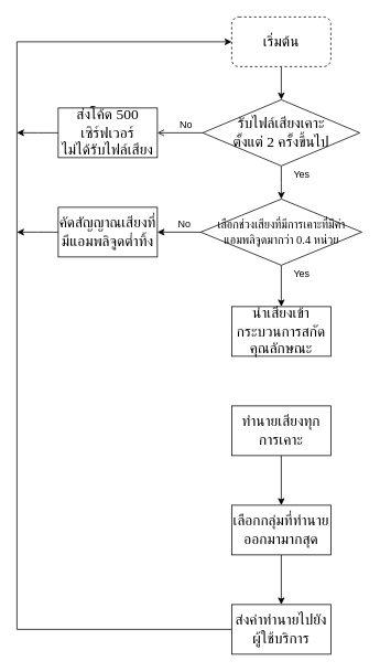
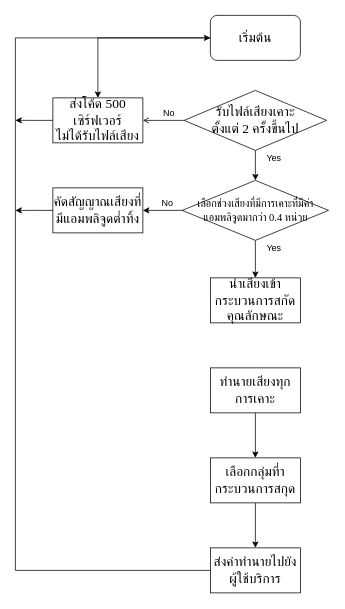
- <mxCell id="3" value="&lt;font face=&quot;TH Sarabun New&quot; style=&quot;font-size: 18px&quot;&gt;เริ่มต้น&lt;/font&gt;" style="rounded=1;whiteSpace=wrap;html=1;dashed=1;" vertex="1" parent="1"><mxGeometry x="280" y="20" width="120" height="60" as="geometry" /></mxCell>
+ <mxCell id="3" value="&lt;font face=&quot;TH Sarabun New&quot; style=&quot;font-size: 18px&quot;&gt;เริ่มต้น&lt;/font&gt;" style="rounded=1;whiteSpace=wrap;html=1;" vertex="1" parent="1"><mxGeometry x="280" y="20" width="120" height="60" as="geometry" /></mxCell>
- <mxCell id="2" style="edgeStyle=orthogonalEdgeStyle;rounded=0;orthogonalLoop=1;jettySize=auto;html=1;entryX=0.5;entryY=0;entryDx=0;entryDy=0;" edge="1" parent="1" source="3" target="6"><mxGeometry relative="1" as="geometry" /></mxCell>
+ <mxCell id="2" style="edgeStyle=orthogonalEdgeStyle;rounded=0;orthogonalLoop=1;jettySize=auto;html=1;" edge="1" parent="1" source="3" target="8"><mxGeometry relative="1" as="geometry" /></mxCell>
- <mxCell id="20" value="&lt;font face=&quot;TH Sarabun New&quot; style=&quot;font-size: 18px&quot;&gt;เลือกกลุ่มที่ทำนายออกมามากสุด&lt;/font&gt;" style="rounded=0;whiteSpace=wrap;html=1;" vertex="1" parent="1"><mxGeometry x="280" y="610" width="120" height="60" as="geometry" /></mxCell>
+ <mxCell id="20" value="&lt;font face=&quot;TH Sarabun New&quot; style=&quot;font-size: 18px&quot;&gt;เลือกกลุ่มที่ากระบวนการสกุด&lt;/font&gt;" style="rounded=0;whiteSpace=wrap;html=1;" vertex="1" parent="1"><mxGeometry x="280" y="610" width="120" height="60" as="geometry" /></mxCell>
